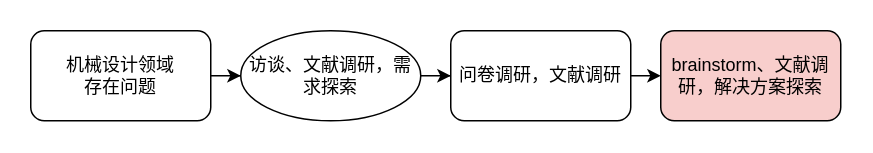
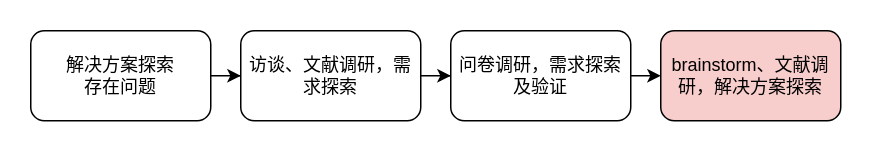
- <mxCell id="3" value="机械设计领域&lt;br&gt;存在问题" style="rounded=1;whiteSpace=wrap;html=1;" vertex="1" parent="1"><mxGeometry x="20" y="20" width="120" height="60" as="geometry" /></mxCell>
+ <mxCell id="3" value="解决方案探索&lt;br&gt;存在问题" style="rounded=1;whiteSpace=wrap;html=1;" vertex="1" parent="1"><mxGeometry x="20" y="20" width="120" height="60" as="geometry" /></mxCell>
- <mxCell id="5" value="访谈、文献调研，需求探索" style="ellipse;whiteSpace=wrap;html=1;" vertex="1" parent="1"><mxGeometry x="160" y="20" width="120" height="60" as="geometry" /></mxCell>
+ <mxCell id="5" value="访谈、文献调研，需求探索" style="rounded=1;whiteSpace=wrap;html=1;" vertex="1" parent="1"><mxGeometry x="160" y="20" width="120" height="60" as="geometry" /></mxCell>
- <mxCell id="6" value="问卷调研，文献调研" style="rounded=1;whiteSpace=wrap;html=1;" vertex="1" parent="1"><mxGeometry x="300" y="20" width="120" height="60" as="geometry" /></mxCell>
+ <mxCell id="6" value="问卷调研，需求探索及验证" style="rounded=1;whiteSpace=wrap;html=1;" vertex="1" parent="1"><mxGeometry x="300" y="20" width="120" height="60" as="geometry" /></mxCell>
